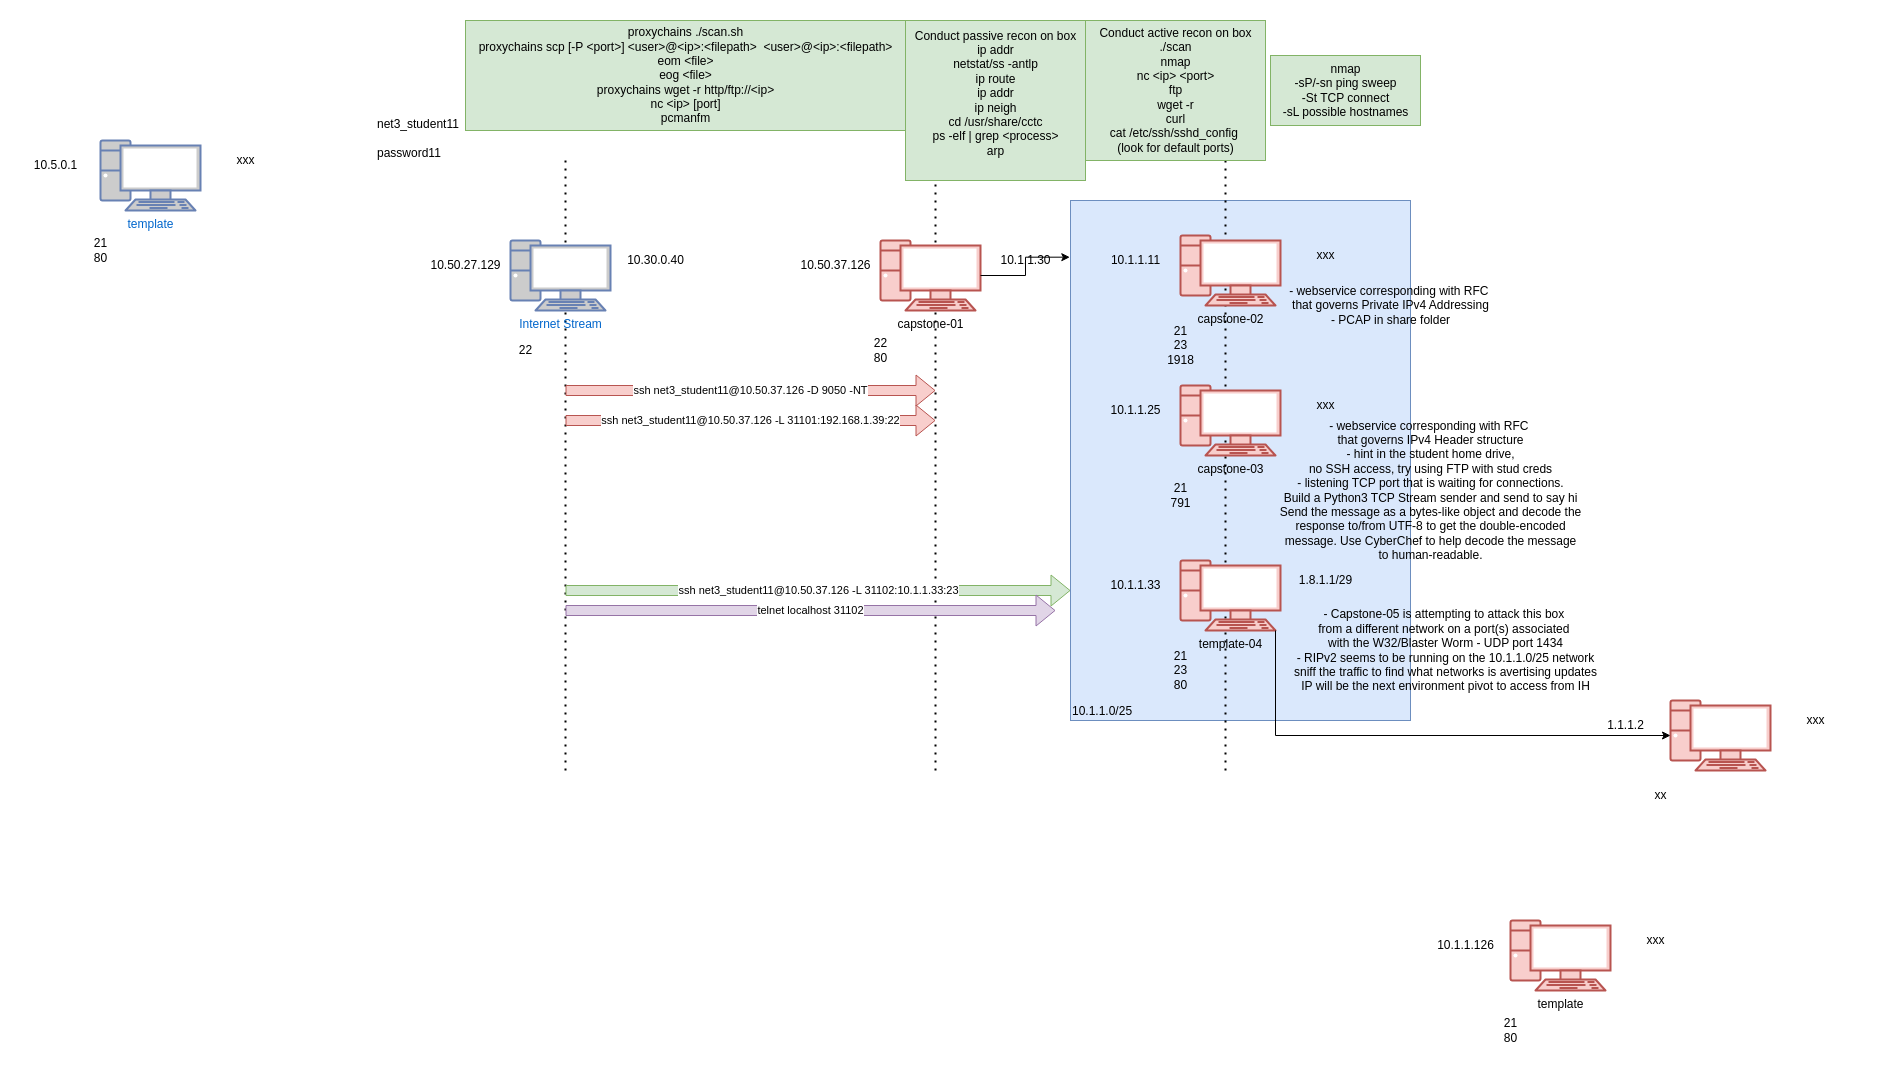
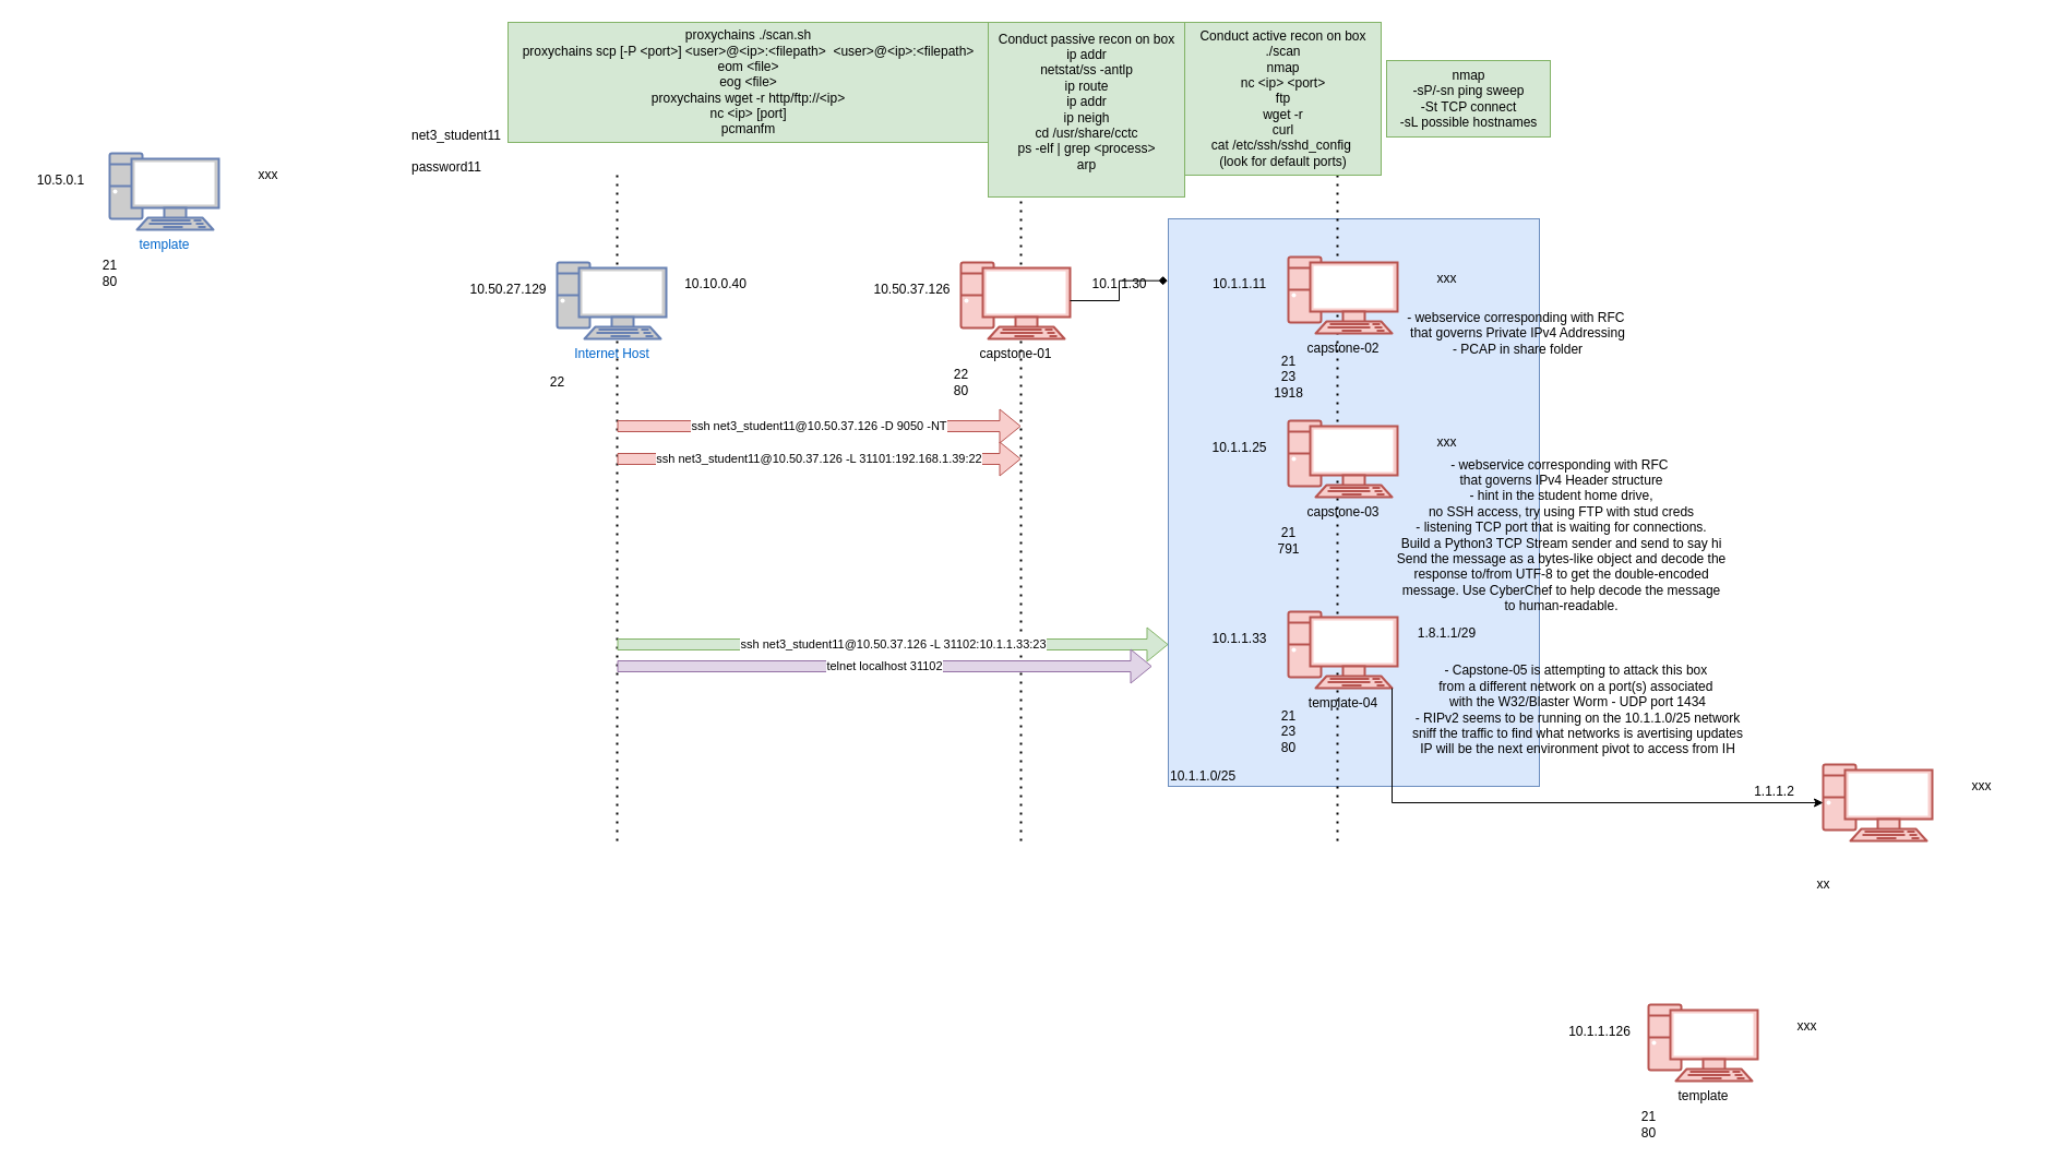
- <mxCell id="37" style="edgeStyle=orthogonalEdgeStyle;rounded=0;orthogonalLoop=1;jettySize=auto;html=1;exitX=1;exitY=0.5;exitDx=0;exitDy=0;exitPerimeter=0;entryX=-0.002;entryY=0.109;entryDx=0;entryDy=0;entryPerimeter=0;" edge="1" parent="1" source="20" target="2"><mxGeometry relative="1" as="geometry" /></mxCell>
+ <mxCell id="37" style="edgeStyle=orthogonalEdgeStyle;rounded=0;orthogonalLoop=1;jettySize=auto;html=1;exitX=1;exitY=0.5;exitDx=0;exitDy=0;exitPerimeter=0;entryX=-0.002;entryY=0.109;entryDx=0;entryDy=0;entryPerimeter=0;endArrow=diamond;" edge="1" parent="1" source="20" target="2"><mxGeometry relative="1" as="geometry" /></mxCell>
- <mxCell id="16" value="10.30.0.40" style="text;html=1;align=center;verticalAlign=middle;resizable=0;points=[];autosize=1;strokeColor=none;fillColor=none;" vertex="1" parent="13"><mxGeometry x="140" y="5" width="80" height="30" as="geometry" /></mxCell>
+ <mxCell id="16" value="10.10.0.40" style="text;html=1;align=center;verticalAlign=middle;resizable=0;points=[];autosize=1;strokeColor=none;fillColor=none;" vertex="1" parent="13"><mxGeometry x="140" y="5" width="80" height="30" as="geometry" /></mxCell>
- <mxCell id="14" value="Internet Stream" style="fontColor=#0066CC;verticalAlign=top;verticalLabelPosition=bottom;labelPosition=center;align=center;html=1;outlineConnect=0;fillColor=#CCCCCC;strokeColor=#6881B3;gradientColor=none;gradientDirection=north;strokeWidth=2;shape=mxgraph.networks.pc;" vertex="1" parent="13"><mxGeometry x="35" width="100" height="70" as="geometry" /></mxCell>
+ <mxCell id="14" value="Internet Host" style="fontColor=#0066CC;verticalAlign=top;verticalLabelPosition=bottom;labelPosition=center;align=center;html=1;outlineConnect=0;fillColor=#CCCCCC;strokeColor=#6881B3;gradientColor=none;gradientDirection=north;strokeWidth=2;shape=mxgraph.networks.pc;" vertex="1" parent="13"><mxGeometry x="35" width="100" height="70" as="geometry" /></mxCell>
- <mxCell id="15" value="22" style="text;html=1;align=center;verticalAlign=middle;resizable=0;points=[];autosize=1;strokeColor=none;fillColor=none;" vertex="1" parent="13"><mxGeometry x="30" y="95" width="40" height="30" as="geometry" /></mxCell>
+ <mxCell id="15" value="22" style="text;html=1;align=center;verticalAlign=middle;resizable=0;points=[];autosize=1;strokeColor=none;fillColor=none;" vertex="1" parent="13"><mxGeometry x="15" y="95" width="40" height="30" as="geometry" /></mxCell>
- <mxCell id="65" value="xx" style="text;html=1;align=center;verticalAlign=middle;resizable=0;points=[];autosize=1;strokeColor=none;fillColor=none;" vertex="1" parent="63"><mxGeometry x="5" y="80" width="40" height="30" as="geometry" /></mxCell>
+ <mxCell id="65" value="xx" style="text;html=1;align=center;verticalAlign=middle;resizable=0;points=[];autosize=1;strokeColor=none;fillColor=none;" vertex="1" parent="63"><mxGeometry x="15" y="95" width="40" height="30" as="geometry" /></mxCell>
